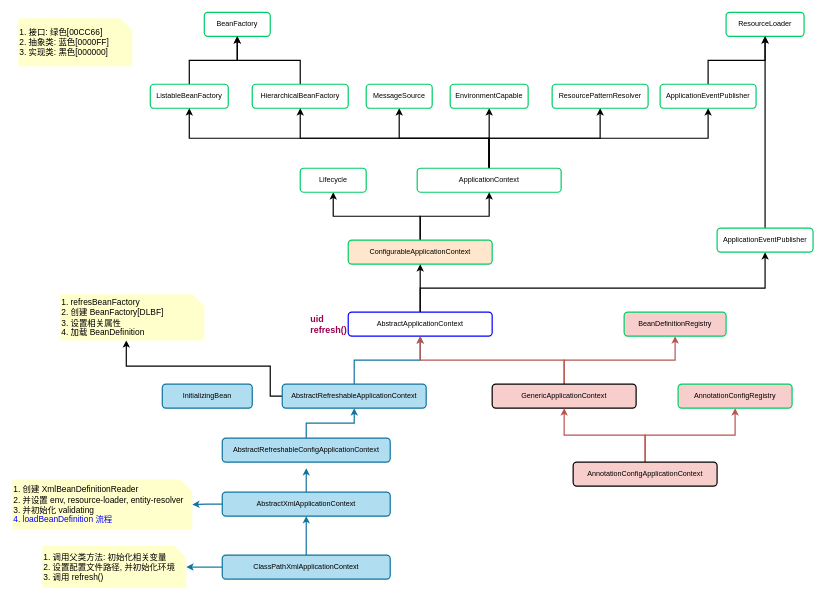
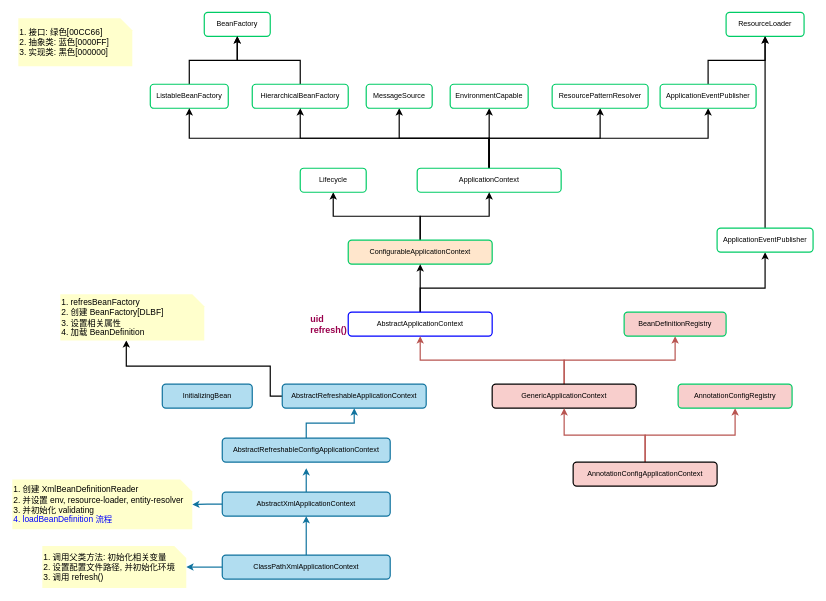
- <mxCell id="29" style="edgeStyle=orthogonalEdgeStyle;rounded=0;orthogonalLoop=1;jettySize=auto;html=1;entryX=0.5;entryY=1;entryDx=0;entryDy=0;strokeWidth=2;fillColor=#b1ddf0;strokeColor=#10739e;" edge="1" parent="1" source="31" target="26"><mxGeometry relative="1" as="geometry" /></mxCell>
